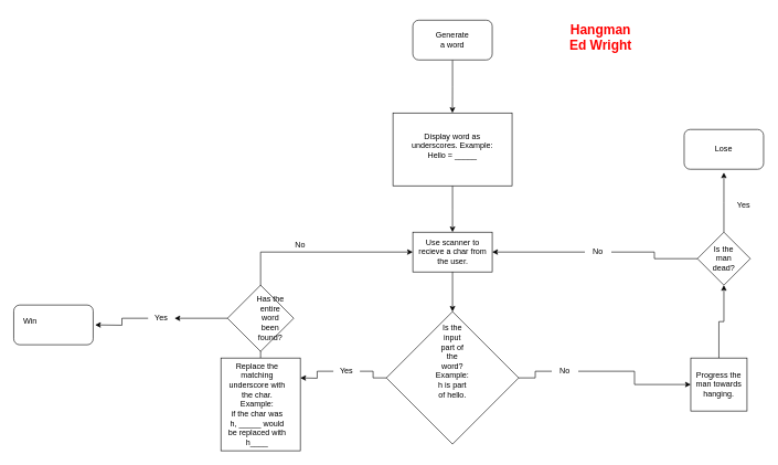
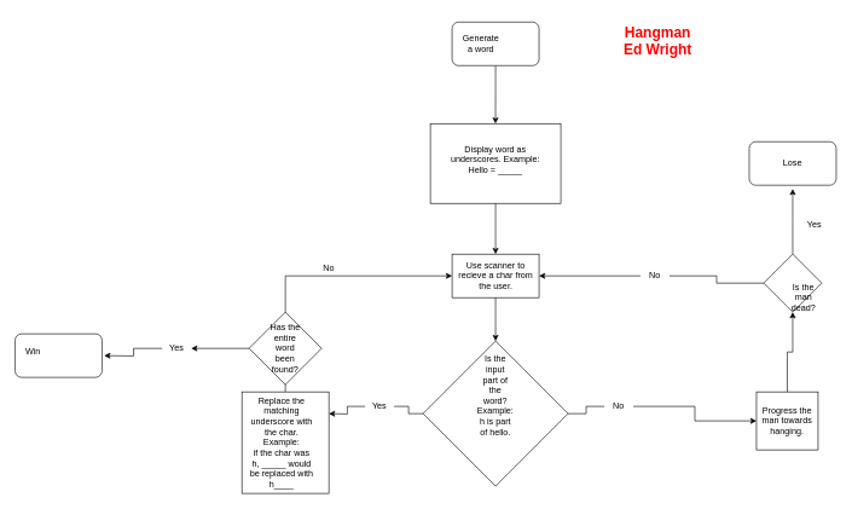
- <mxCell id="5" value="Generate a word" style="text;html=1;strokeColor=none;fillColor=none;align=center;verticalAlign=middle;whiteSpace=wrap;rounded=0;fontSize=12;" vertex="1" parent="1"><mxGeometry x="663" y="50" width="40" height="20" as="geometry" /></mxCell>
+ <mxCell id="5" value="Generate a word" style="text;html=1;strokeColor=none;fillColor=none;align=center;verticalAlign=middle;whiteSpace=wrap;rounded=0;fontSize=12;" vertex="1" parent="1"><mxGeometry x="643" y="50" width="40" height="20" as="geometry" /></mxCell>
- <mxCell id="28" value="&lt;span style=&quot;font-style: normal&quot;&gt;Is the man dead?&lt;/span&gt;" style="text;html=1;strokeColor=none;fillColor=none;align=center;verticalAlign=middle;whiteSpace=wrap;rounded=0;fontSize=12;fontStyle=2" vertex="1" parent="1"><mxGeometry x="1073" y="380" width="40" height="20" as="geometry" /></mxCell>
+ <mxCell id="28" value="&lt;span style=&quot;font-style: normal&quot;&gt;Is the man dead?&lt;/span&gt;" style="text;html=1;strokeColor=none;fillColor=none;align=center;verticalAlign=middle;whiteSpace=wrap;rounded=0;fontSize=12;fontStyle=2" vertex="1" parent="1"><mxGeometry x="1088" y="400" width="40" height="20" as="geometry" /></mxCell>
- <mxCell id="36" value="Has the entire word been found?" style="text;html=1;strokeColor=none;fillColor=none;align=center;verticalAlign=middle;whiteSpace=wrap;rounded=0;fontSize=12;" vertex="1" parent="1"><mxGeometry x="383" y="455" width="50" height="50" as="geometry" /></mxCell>
+ <mxCell id="36" value="Has the entire word been found?" style="text;html=1;strokeColor=none;fillColor=none;align=center;verticalAlign=middle;whiteSpace=wrap;rounded=0;fontSize=12;" vertex="1" parent="1"><mxGeometry x="368" y="455" width="50" height="50" as="geometry" /></mxCell>
